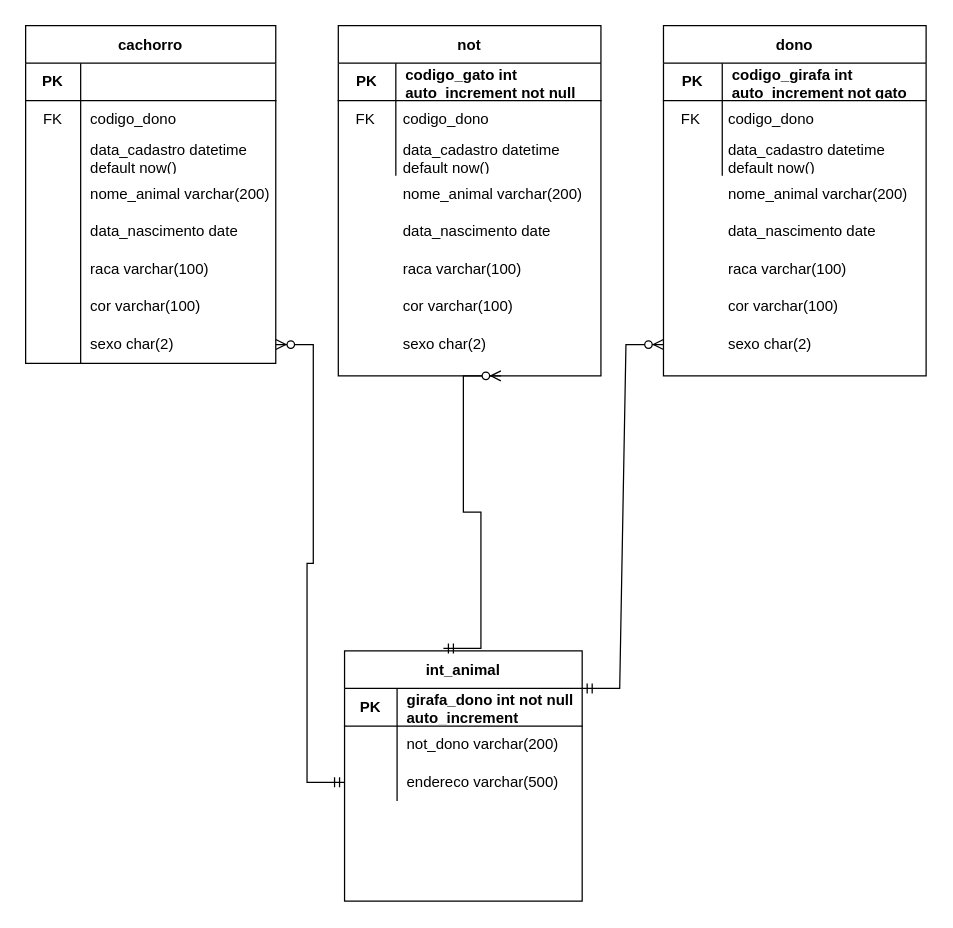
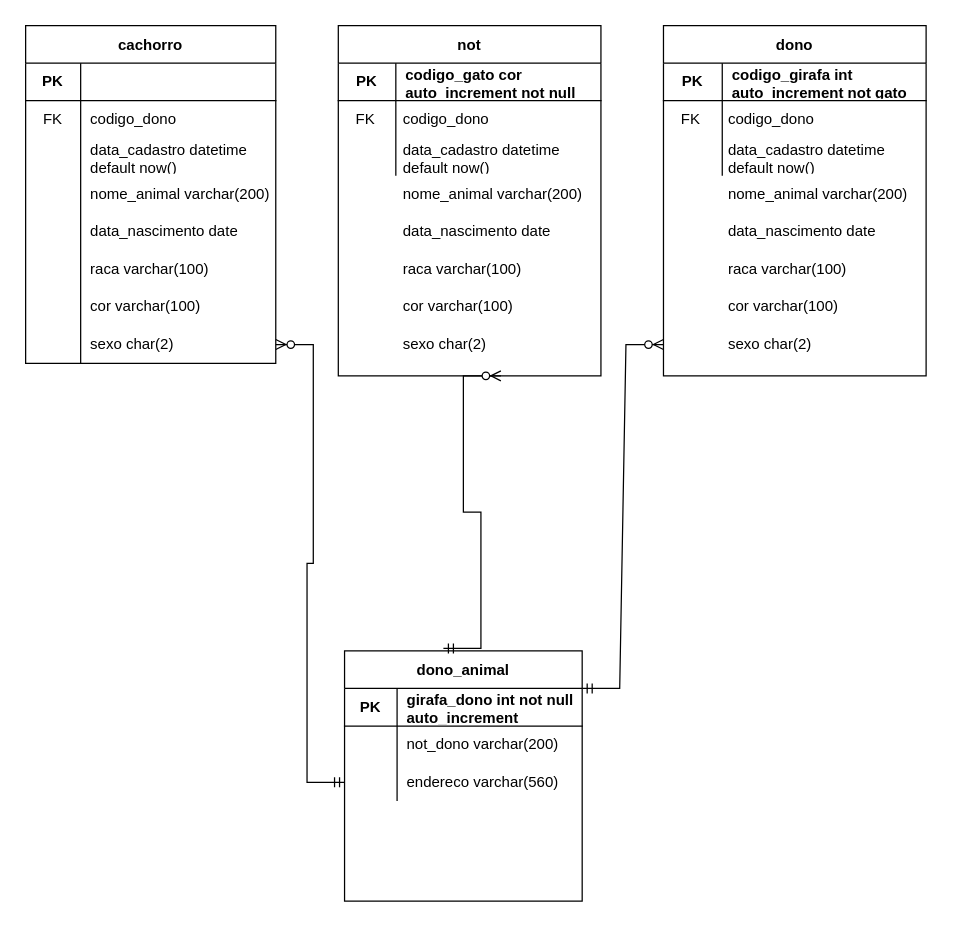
- <mxCell id="29" value="codigo_gato int auto_increment not null" style="shape=partialRectangle;html=1;whiteSpace=wrap;connectable=0;fillColor=none;top=0;left=0;bottom=0;right=0;align=left;spacingLeft=6;overflow=hidden;pointerEvents=1;fontStyle=1" vertex="1" parent="27"><mxGeometry x="46" width="164" height="30" as="geometry"><mxRectangle width="164" height="30" as="alternateBounds" /></mxGeometry></mxCell>
+ <mxCell id="29" value="codigo_gato cor auto_increment not null" style="shape=partialRectangle;html=1;whiteSpace=wrap;connectable=0;fillColor=none;top=0;left=0;bottom=0;right=0;align=left;spacingLeft=6;overflow=hidden;pointerEvents=1;fontStyle=1" vertex="1" parent="27"><mxGeometry x="46" width="164" height="30" as="geometry"><mxRectangle width="164" height="30" as="alternateBounds" /></mxGeometry></mxCell>
- <mxCell id="46" value="int_animal" style="shape=table;startSize=30;container=1;collapsible=0;childLayout=tableLayout;fixedRows=1;rowLines=0;fontStyle=1;align=center;pointerEvents=1;" vertex="1" parent="1"><mxGeometry x="275" y="520" width="190" height="200" as="geometry" /></mxCell>
+ <mxCell id="46" value="dono_animal" style="shape=table;startSize=30;container=1;collapsible=0;childLayout=tableLayout;fixedRows=1;rowLines=0;fontStyle=1;align=center;pointerEvents=1;" vertex="1" parent="1"><mxGeometry x="275" y="520" width="190" height="200" as="geometry" /></mxCell>
- <mxCell id="55" value="endereco varchar(500)" style="shape=partialRectangle;html=1;whiteSpace=wrap;connectable=0;fillColor=none;top=0;left=0;bottom=0;right=0;align=left;spacingLeft=6;overflow=hidden;pointerEvents=1;" vertex="1" parent="53"><mxGeometry x="42" width="148" height="30" as="geometry"><mxRectangle width="148" height="30" as="alternateBounds" /></mxGeometry></mxCell>
+ <mxCell id="55" value="endereco varchar(560)" style="shape=partialRectangle;html=1;whiteSpace=wrap;connectable=0;fillColor=none;top=0;left=0;bottom=0;right=0;align=left;spacingLeft=6;overflow=hidden;pointerEvents=1;" vertex="1" parent="53"><mxGeometry x="42" width="148" height="30" as="geometry"><mxRectangle width="148" height="30" as="alternateBounds" /></mxGeometry></mxCell>
